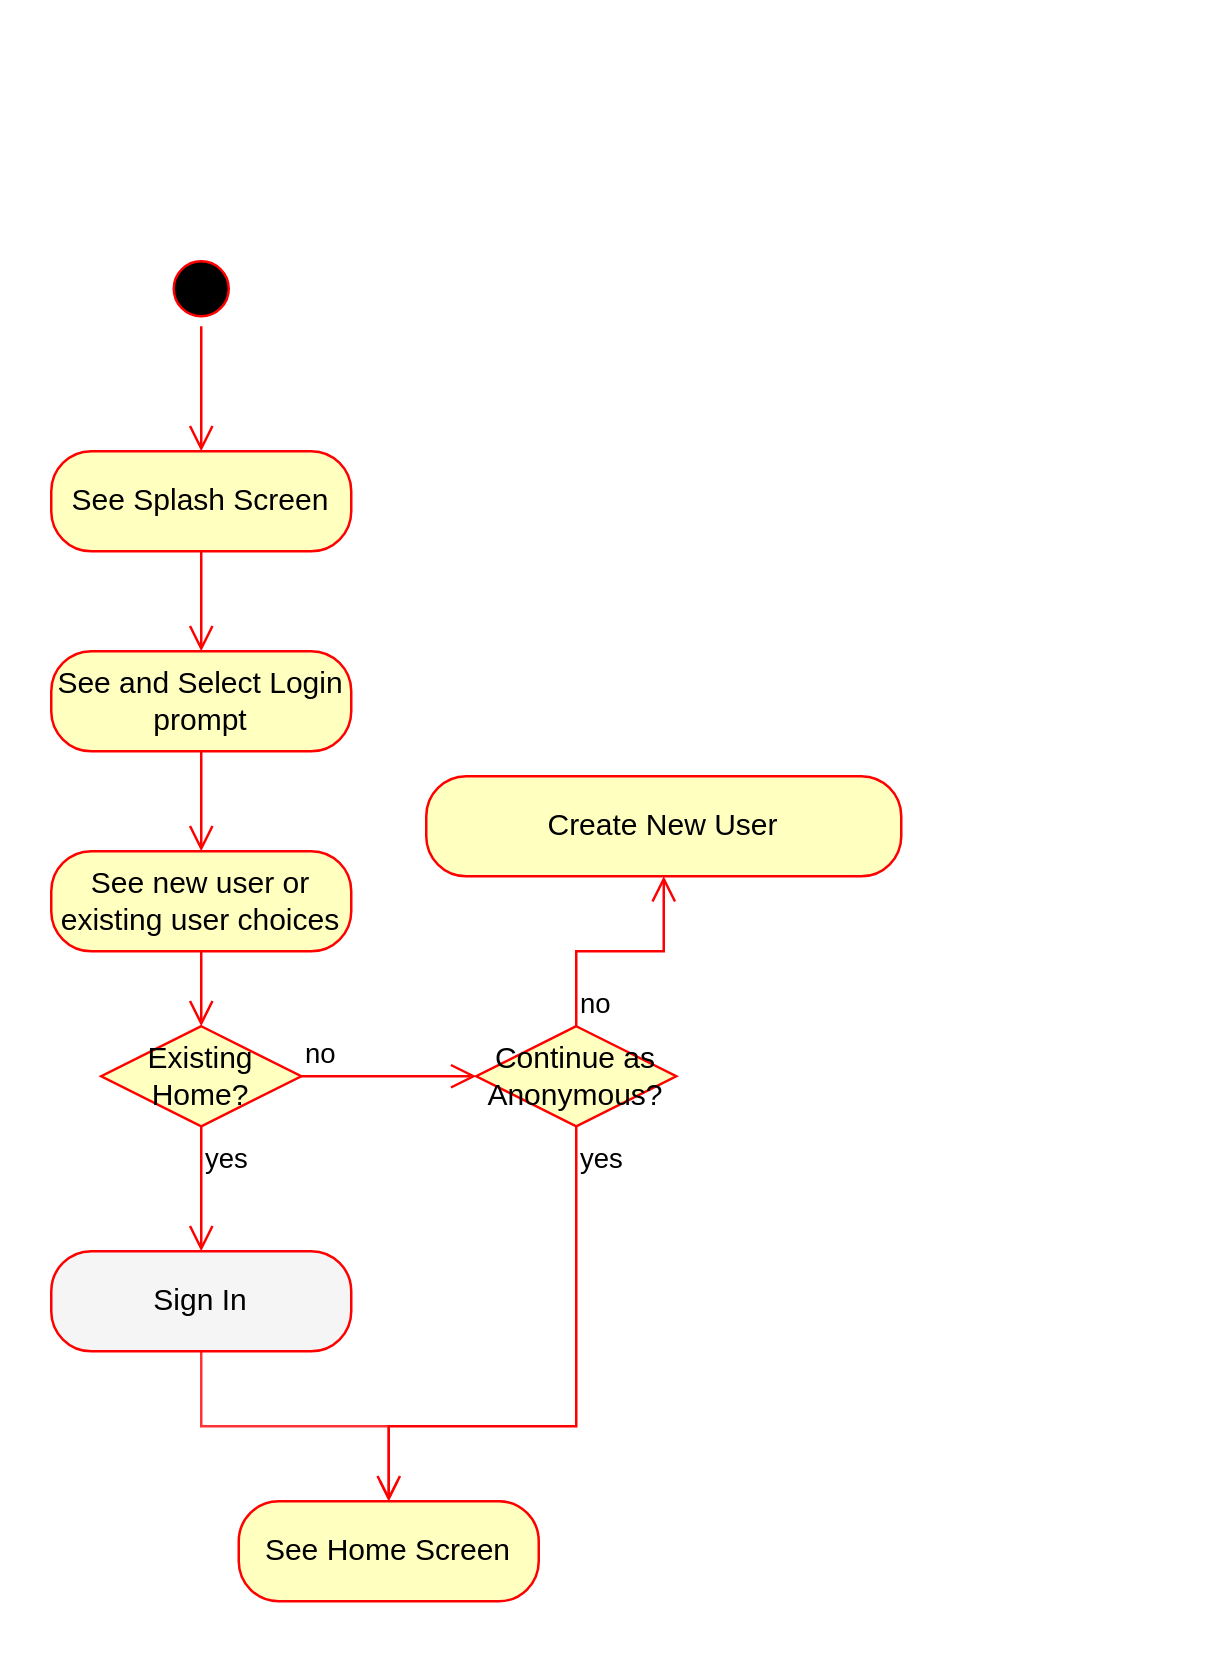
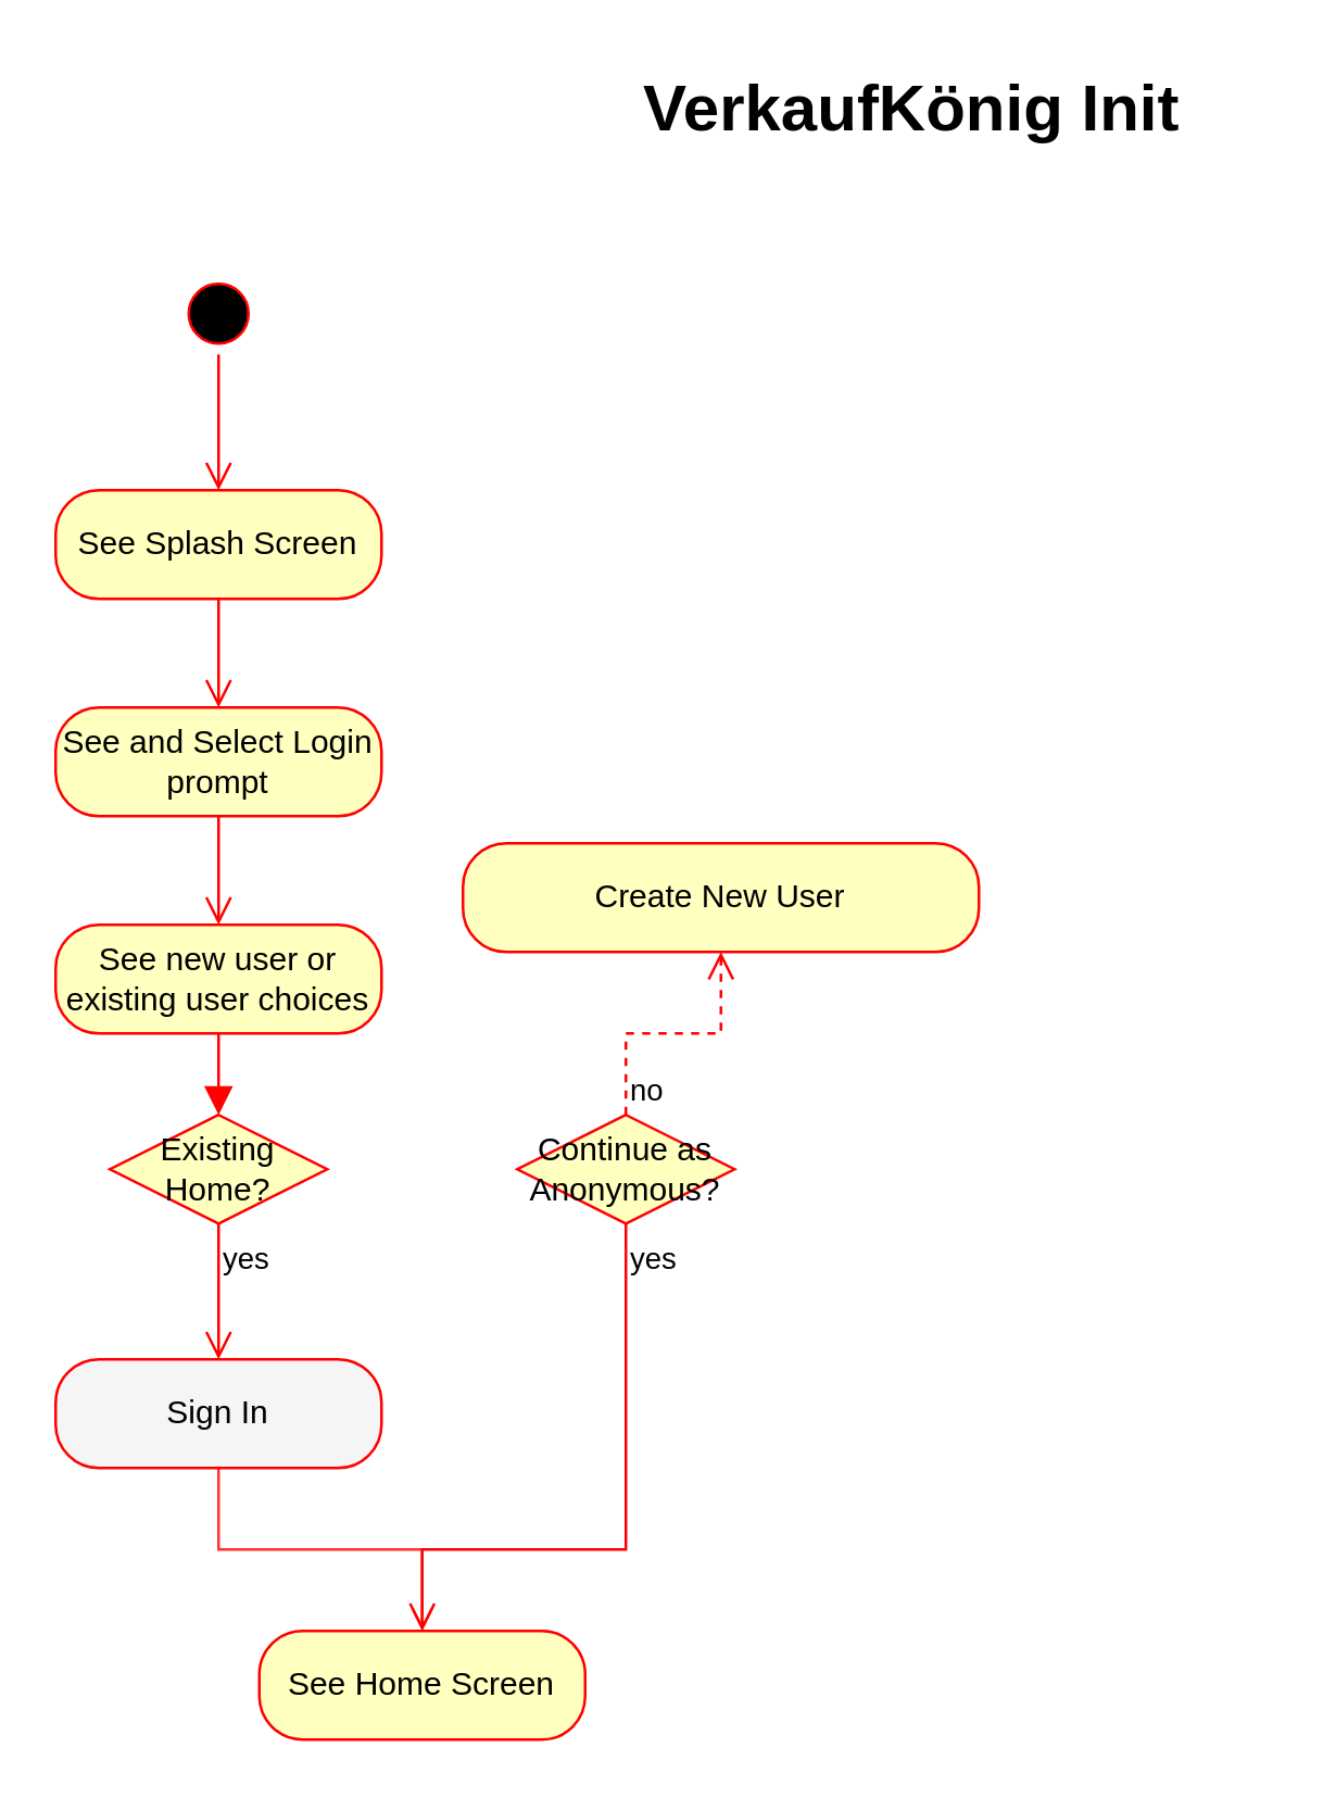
+ <mxCell id="2" value="VerkaufKönig Init" style="text;strokeColor=none;fillColor=none;html=1;fontSize=24;fontStyle=1;verticalAlign=middle;align=center;" parent="1" vertex="1"><mxGeometry x="200" y="20" width="270" height="40" as="geometry" /></mxCell>
- <mxCell id="18" value="no" style="edgeStyle=orthogonalEdgeStyle;html=1;align=left;verticalAlign=bottom;endArrow=open;endSize=8;strokeColor=#ff0000;rounded=0;" parent="1" source="17" target="16" edge="1"><mxGeometry x="-1" relative="1" as="geometry"><mxPoint x="370" y="430" as="targetPoint" /></mxGeometry></mxCell>
+ <mxCell id="18" value="no" style="edgeStyle=orthogonalEdgeStyle;html=1;align=left;verticalAlign=bottom;endArrow=open;endSize=8;strokeColor=#ff0000;rounded=0;dashed=1;" parent="1" source="17" target="16" edge="1"><mxGeometry x="-1" relative="1" as="geometry"><mxPoint x="370" y="430" as="targetPoint" /></mxGeometry></mxCell>
- <mxCell id="15" value="" style="edgeStyle=orthogonalEdgeStyle;html=1;verticalAlign=bottom;endArrow=open;endSize=8;strokeColor=#ff0000;rounded=0;" parent="1" source="8" target="10" edge="1"><mxGeometry relative="1" as="geometry"><mxPoint x="200" y="400" as="targetPoint" /><mxPoint x="200" y="360" as="sourcePoint" /></mxGeometry></mxCell>
+ <mxCell id="15" value="" style="edgeStyle=orthogonalEdgeStyle;html=1;verticalAlign=bottom;endArrow=block;endSize=8;strokeColor=#ff0000;rounded=0;" parent="1" source="8" target="10" edge="1"><mxGeometry relative="1" as="geometry"><mxPoint x="200" y="400" as="targetPoint" /><mxPoint x="200" y="360" as="sourcePoint" /></mxGeometry></mxCell>
- <mxCell id="11" value="no" style="edgeStyle=orthogonalEdgeStyle;html=1;align=left;verticalAlign=bottom;endArrow=open;endSize=8;strokeColor=#ff0000;rounded=0;" parent="1" source="10" target="17" edge="1"><mxGeometry x="-1" relative="1" as="geometry"><mxPoint x="170" y="430" as="targetPoint" /></mxGeometry></mxCell>
